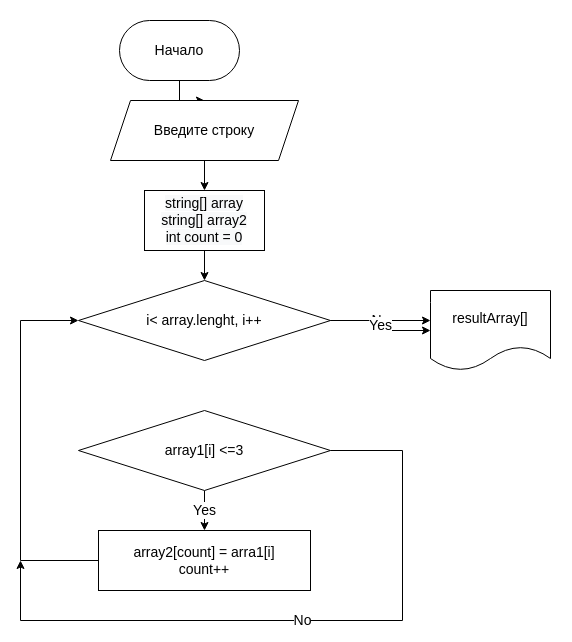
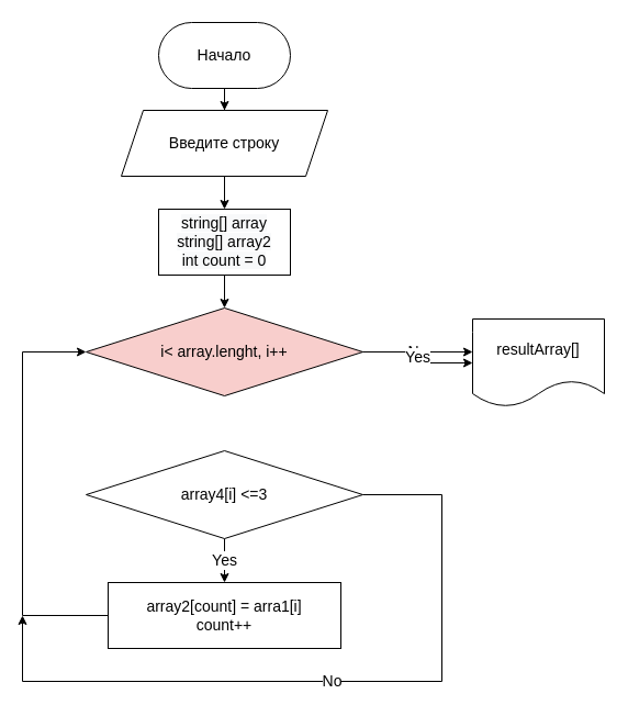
- <mxCell id="3" value="Начало" style="rounded=1;whiteSpace=wrap;html=1;arcSize=50;fontSize=14;" parent="1" vertex="1"><mxGeometry x="119" y="20" width="120" height="60" as="geometry" /></mxCell>
+ <mxCell id="3" value="Начало" style="rounded=1;whiteSpace=wrap;html=1;arcSize=50;fontSize=14;" parent="1" vertex="1"><mxGeometry x="144" y="20" width="120" height="60" as="geometry" /></mxCell>
- <mxCell id="8" value="i&amp;lt; array.lenght, i++" style="rhombus;whiteSpace=wrap;html=1;fontSize=14;" parent="1" vertex="1"><mxGeometry x="78" y="280" width="252" height="80" as="geometry" /></mxCell>
+ <mxCell id="8" value="i&amp;lt; array.lenght, i++" style="rhombus;whiteSpace=wrap;html=1;fontSize=14;fillColor=#f8cecc;" parent="1" vertex="1"><mxGeometry x="78" y="280" width="252" height="80" as="geometry" /></mxCell>
- <mxCell id="16" value="array1[i] &amp;lt;=3" style="rhombus;whiteSpace=wrap;html=1;fontSize=14;" parent="1" vertex="1"><mxGeometry x="78" y="410" width="252" height="80" as="geometry" /></mxCell>
+ <mxCell id="16" value="array4[i] &amp;lt;=3" style="rhombus;whiteSpace=wrap;html=1;fontSize=14;" parent="1" vertex="1"><mxGeometry x="78" y="410" width="252" height="80" as="geometry" /></mxCell>
